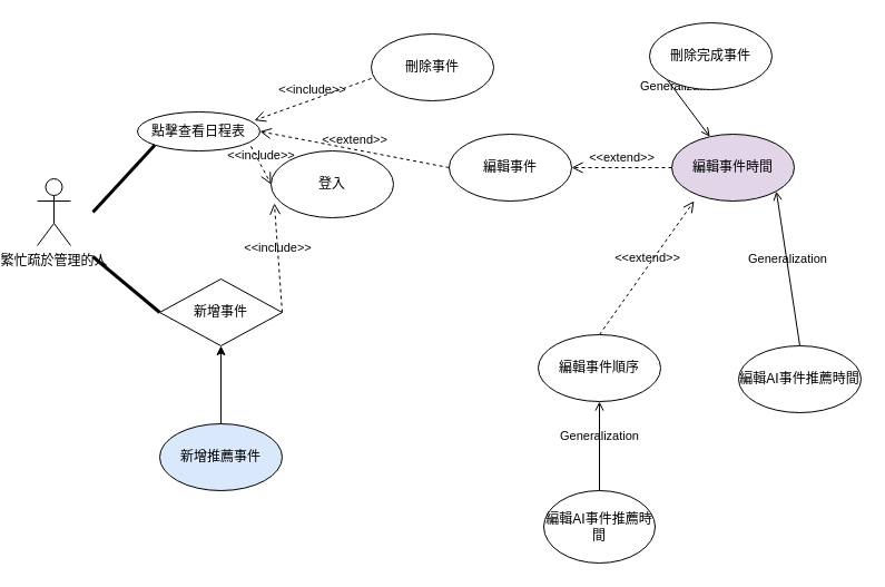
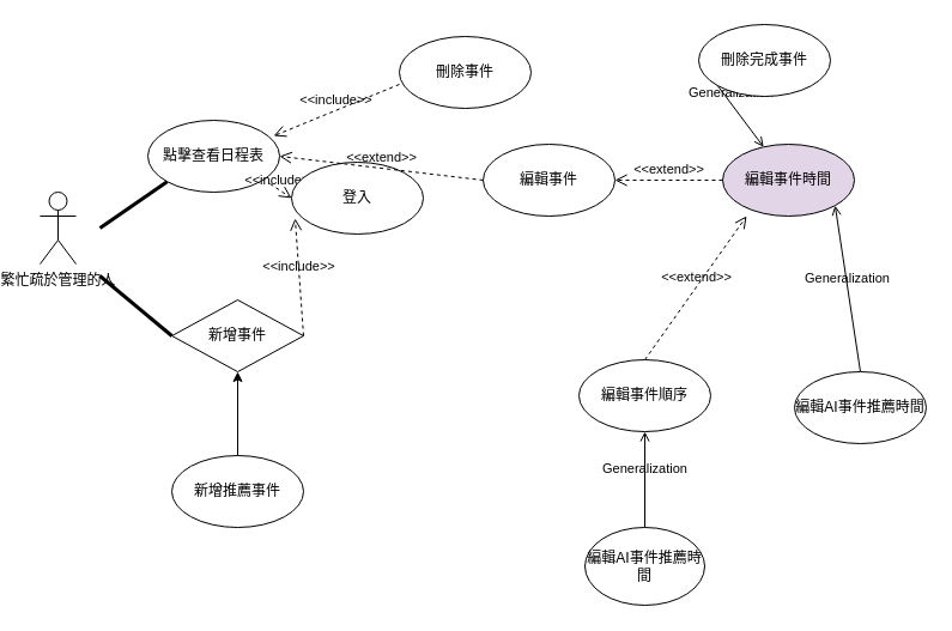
- <mxCell id="3" value="點擊查看日程表" style="ellipse;html=1;whiteSpace=wrap;" parent="1" vertex="1"><mxGeometry x="110" y="100" width="110" height="35" as="geometry" /></mxCell>
+ <mxCell id="3" value="點擊查看日程表" style="ellipse;html=1;whiteSpace=wrap;" parent="1" vertex="1"><mxGeometry x="110" y="100" width="110" height="60" as="geometry" /></mxCell>
- <mxCell id="10" value="新增推薦事件" style="ellipse;html=1;whiteSpace=wrap;fillColor=#dae8fc;" parent="1" vertex="1"><mxGeometry x="130" y="380" width="110" height="60" as="geometry" /></mxCell>
+ <mxCell id="10" value="新增推薦事件" style="ellipse;html=1;whiteSpace=wrap;" parent="1" vertex="1"><mxGeometry x="130" y="380" width="110" height="60" as="geometry" /></mxCell>
